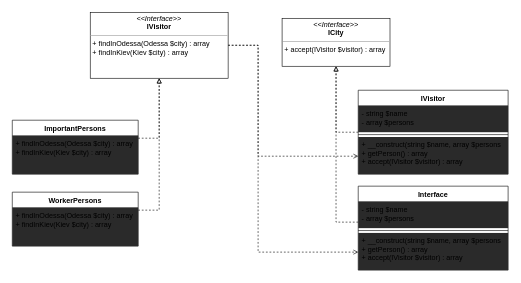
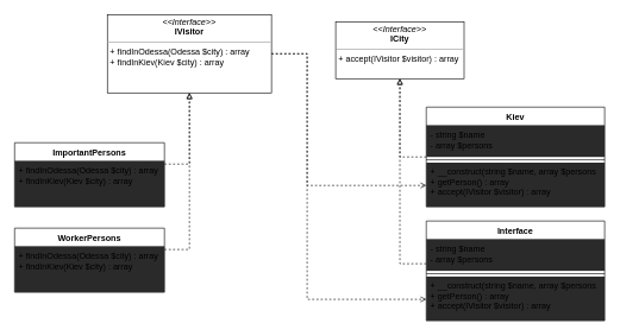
- <mxCell id="12" value="IVisitor" style="swimlane;fontStyle=1;align=center;verticalAlign=top;childLayout=stackLayout;horizontal=1;startSize=26;horizontalStack=0;resizeParent=1;resizeParentMax=0;resizeLast=0;collapsible=1;marginBottom=0;" parent="1" vertex="1"><mxGeometry x="597" y="150" width="250" height="140" as="geometry" /></mxCell>
+ <mxCell id="12" value="Kiev" style="swimlane;fontStyle=1;align=center;verticalAlign=top;childLayout=stackLayout;horizontal=1;startSize=26;horizontalStack=0;resizeParent=1;resizeParentMax=0;resizeLast=0;collapsible=1;marginBottom=0;" parent="1" vertex="1"><mxGeometry x="597" y="150" width="250" height="140" as="geometry" /></mxCell>
